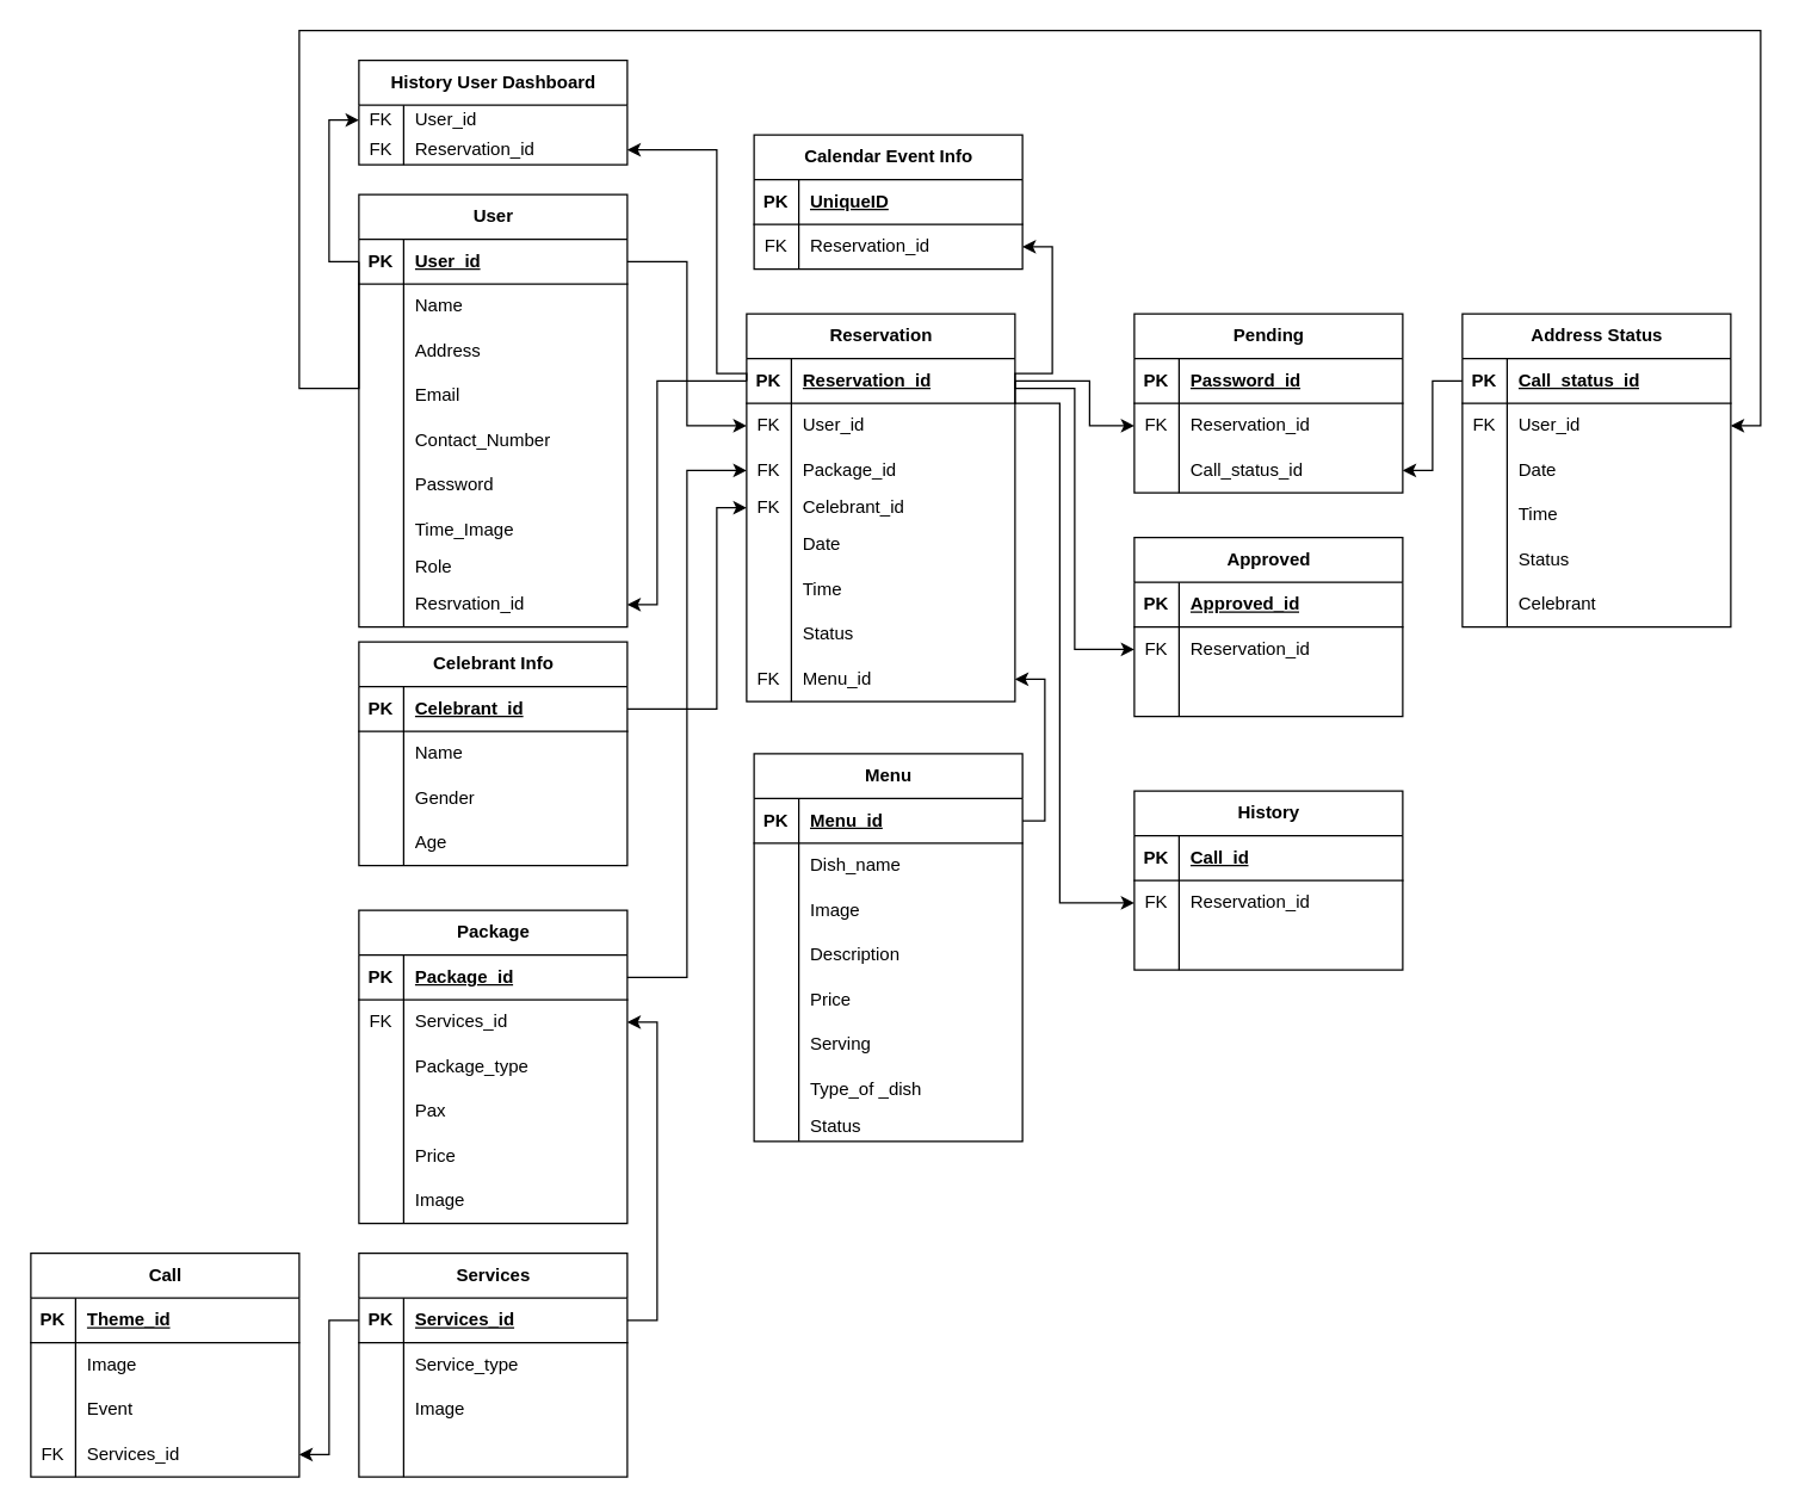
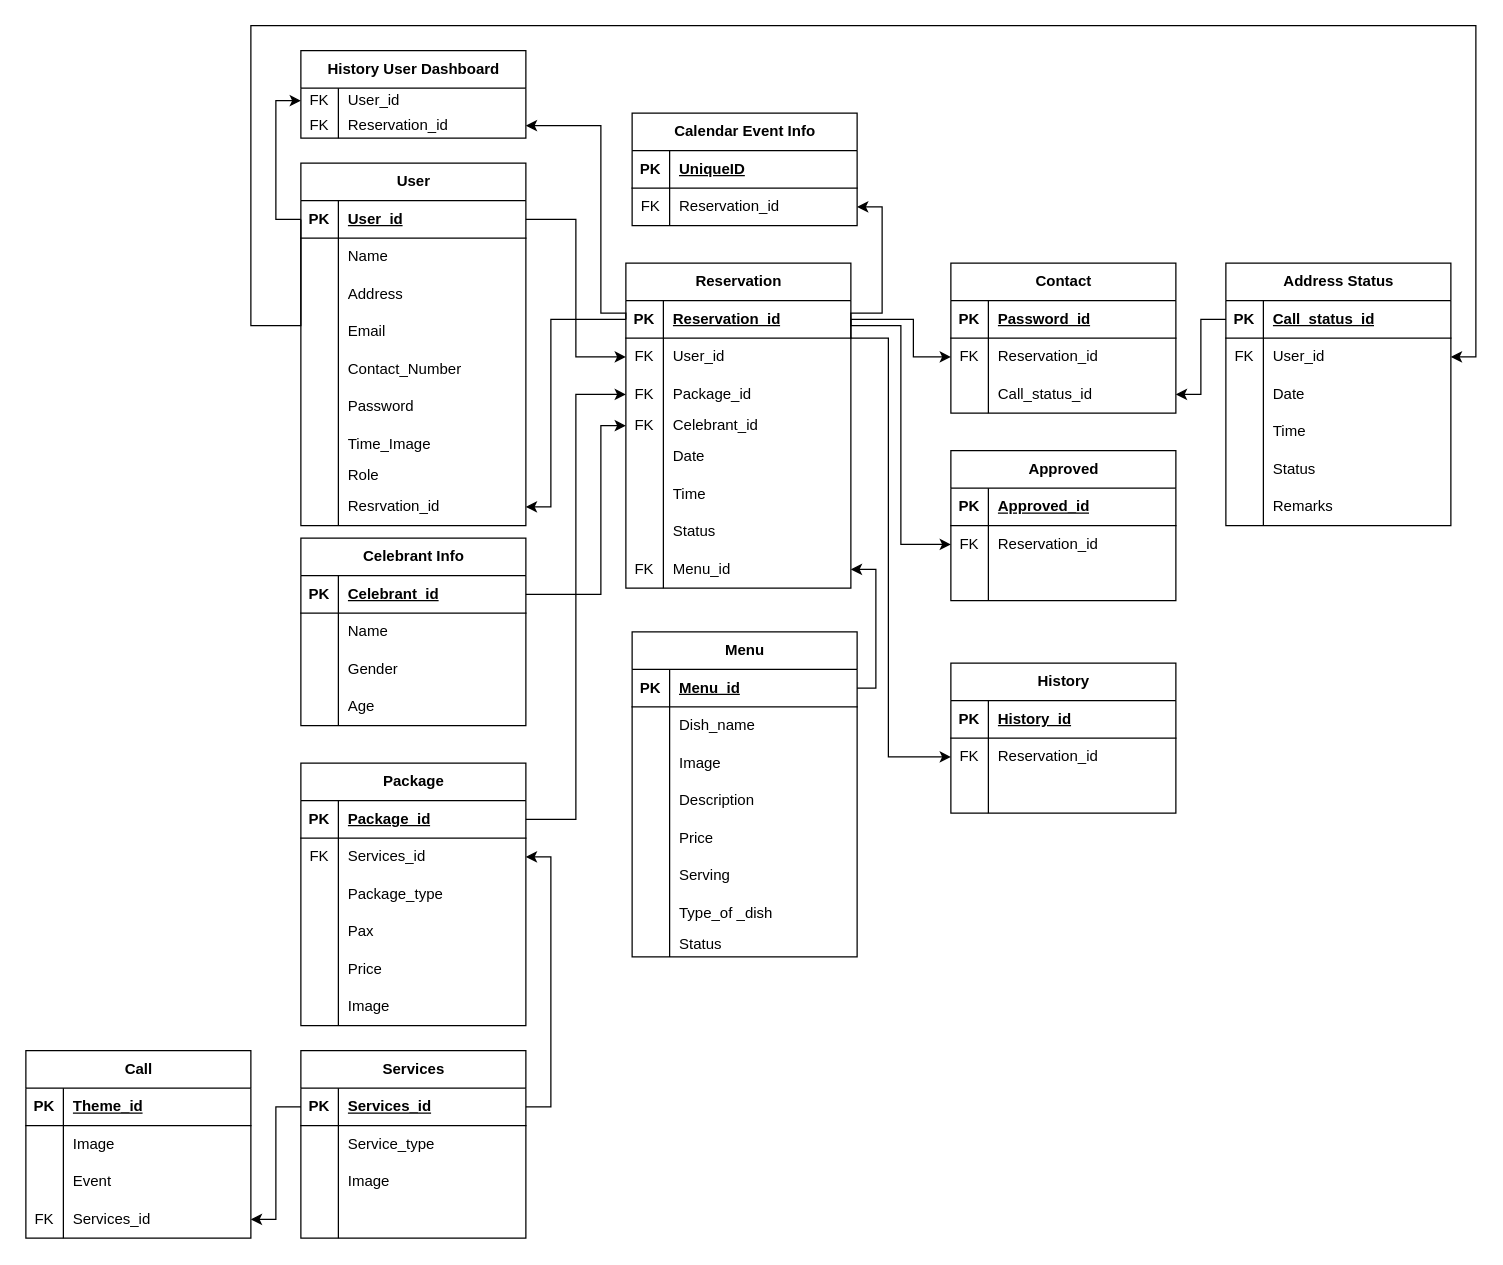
- <mxCell id="158" value="Pending" style="shape=table;startSize=30;container=1;collapsible=1;childLayout=tableLayout;fixedRows=1;rowLines=0;fontStyle=1;align=center;resizeLast=1;html=1;" vertex="1" parent="1"><mxGeometry x="760" y="210" width="180" height="120" as="geometry" /></mxCell>
+ <mxCell id="158" value="Contact" style="shape=table;startSize=30;container=1;collapsible=1;childLayout=tableLayout;fixedRows=1;rowLines=0;fontStyle=1;align=center;resizeLast=1;html=1;" vertex="1" parent="1"><mxGeometry x="760" y="210" width="180" height="120" as="geometry" /></mxCell>
- <mxCell id="109" value="Celebrant" style="shape=partialRectangle;connectable=0;fillColor=none;top=0;left=0;bottom=0;right=0;align=left;spacingLeft=6;overflow=hidden;whiteSpace=wrap;html=1;" vertex="1" parent="107"><mxGeometry x="30" width="150" height="30" as="geometry"><mxRectangle width="150" height="30" as="alternateBounds" /></mxGeometry></mxCell>
+ <mxCell id="109" value="Remarks" style="shape=partialRectangle;connectable=0;fillColor=none;top=0;left=0;bottom=0;right=0;align=left;spacingLeft=6;overflow=hidden;whiteSpace=wrap;html=1;" vertex="1" parent="107"><mxGeometry x="30" width="150" height="30" as="geometry"><mxRectangle width="150" height="30" as="alternateBounds" /></mxGeometry></mxCell>
- <mxCell id="171" value="Call_id" style="shape=partialRectangle;connectable=0;fillColor=none;top=0;left=0;bottom=0;right=0;align=left;spacingLeft=6;fontStyle=5;overflow=hidden;whiteSpace=wrap;html=1;" vertex="1" parent="169"><mxGeometry x="30" width="150" height="30" as="geometry"><mxRectangle width="150" height="30" as="alternateBounds" /></mxGeometry></mxCell>
+ <mxCell id="171" value="History_id" style="shape=partialRectangle;connectable=0;fillColor=none;top=0;left=0;bottom=0;right=0;align=left;spacingLeft=6;fontStyle=5;overflow=hidden;whiteSpace=wrap;html=1;" vertex="1" parent="169"><mxGeometry x="30" width="150" height="30" as="geometry"><mxRectangle width="150" height="30" as="alternateBounds" /></mxGeometry></mxCell>
